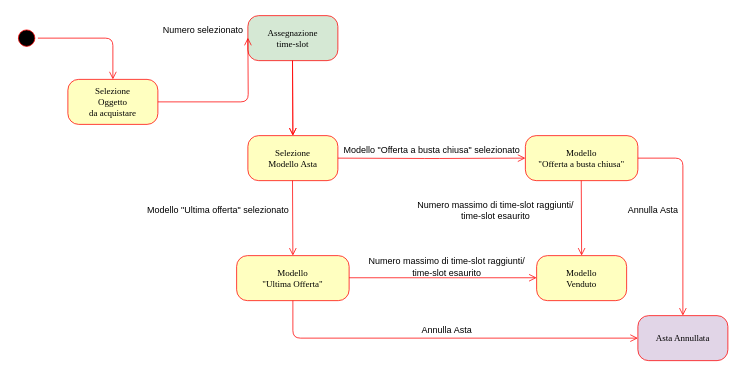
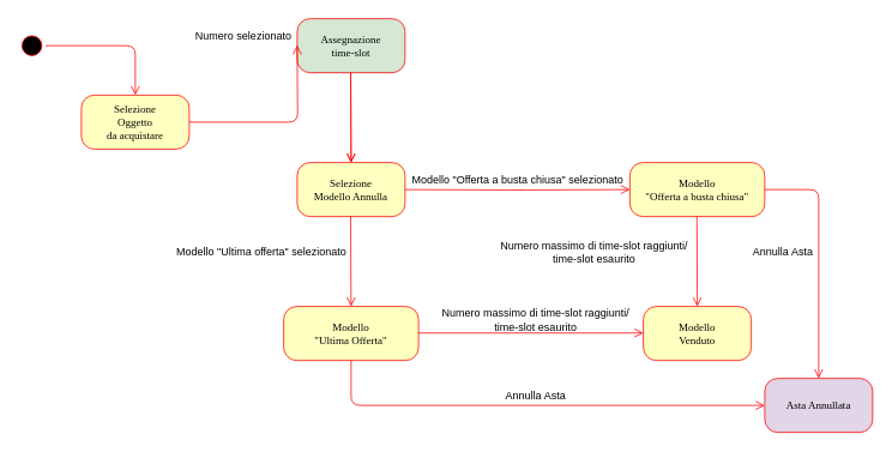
- <mxCell id="6" value="Selezione&lt;br&gt;Modello Asta" style="rounded=1;whiteSpace=wrap;html=1;arcSize=24;fillColor=#ffffc0;strokeColor=#ff0000;shadow=0;comic=0;labelBackgroundColor=none;fontFamily=Verdana;fontSize=12;fontColor=#000000;align=center;" parent="1" vertex="1"><mxGeometry x="330" y="180" width="120" height="60" as="geometry" /></mxCell>
+ <mxCell id="6" value="Selezione&lt;br&gt;Modello Annulla" style="rounded=1;whiteSpace=wrap;html=1;arcSize=24;fillColor=#ffffc0;strokeColor=#ff0000;shadow=0;comic=0;labelBackgroundColor=none;fontFamily=Verdana;fontSize=12;fontColor=#000000;align=center;" parent="1" vertex="1"><mxGeometry x="330" y="180" width="120" height="60" as="geometry" /></mxCell>
